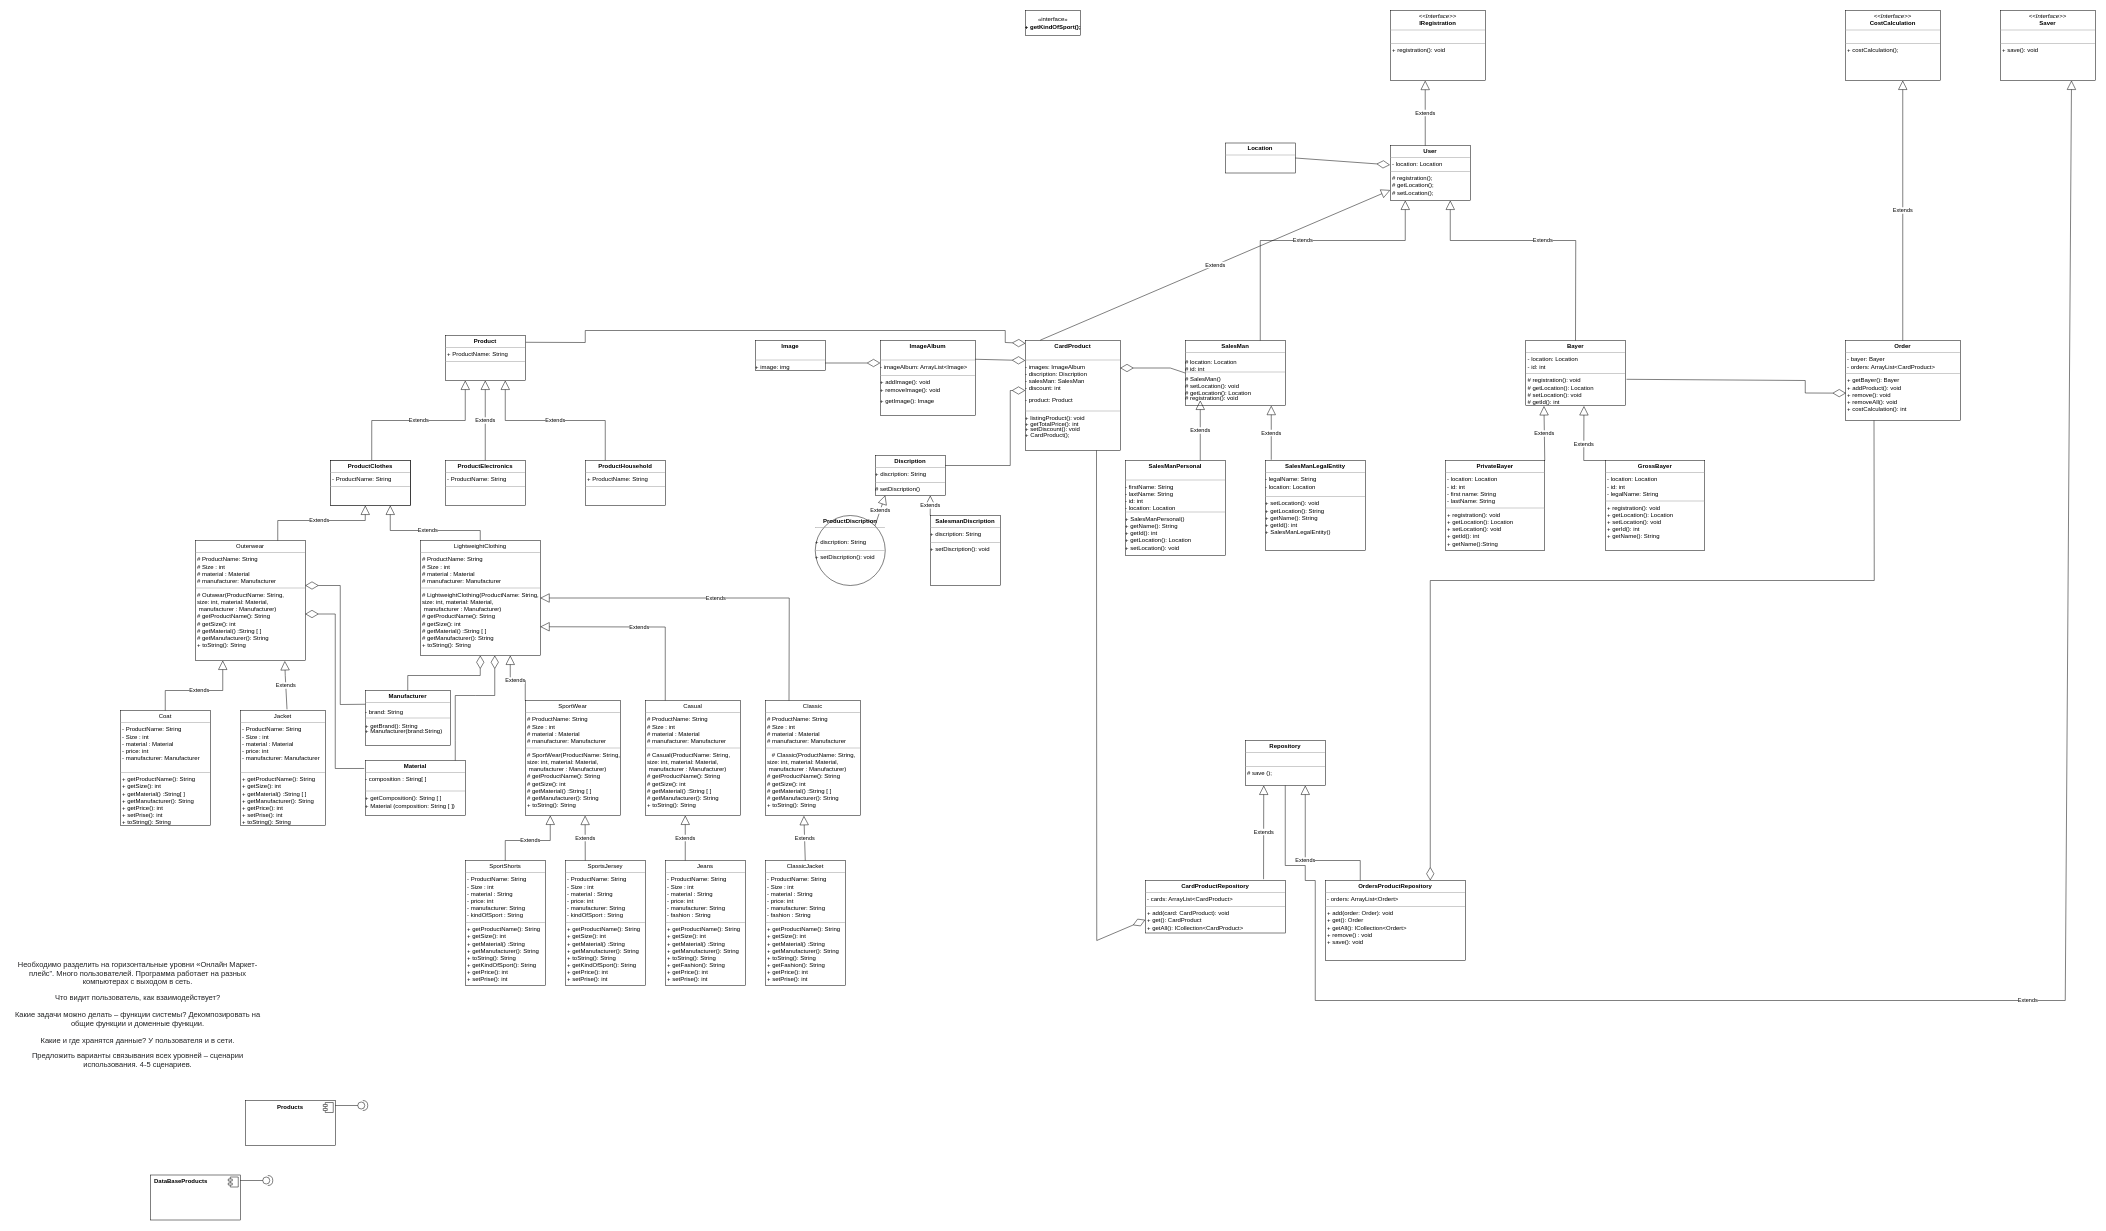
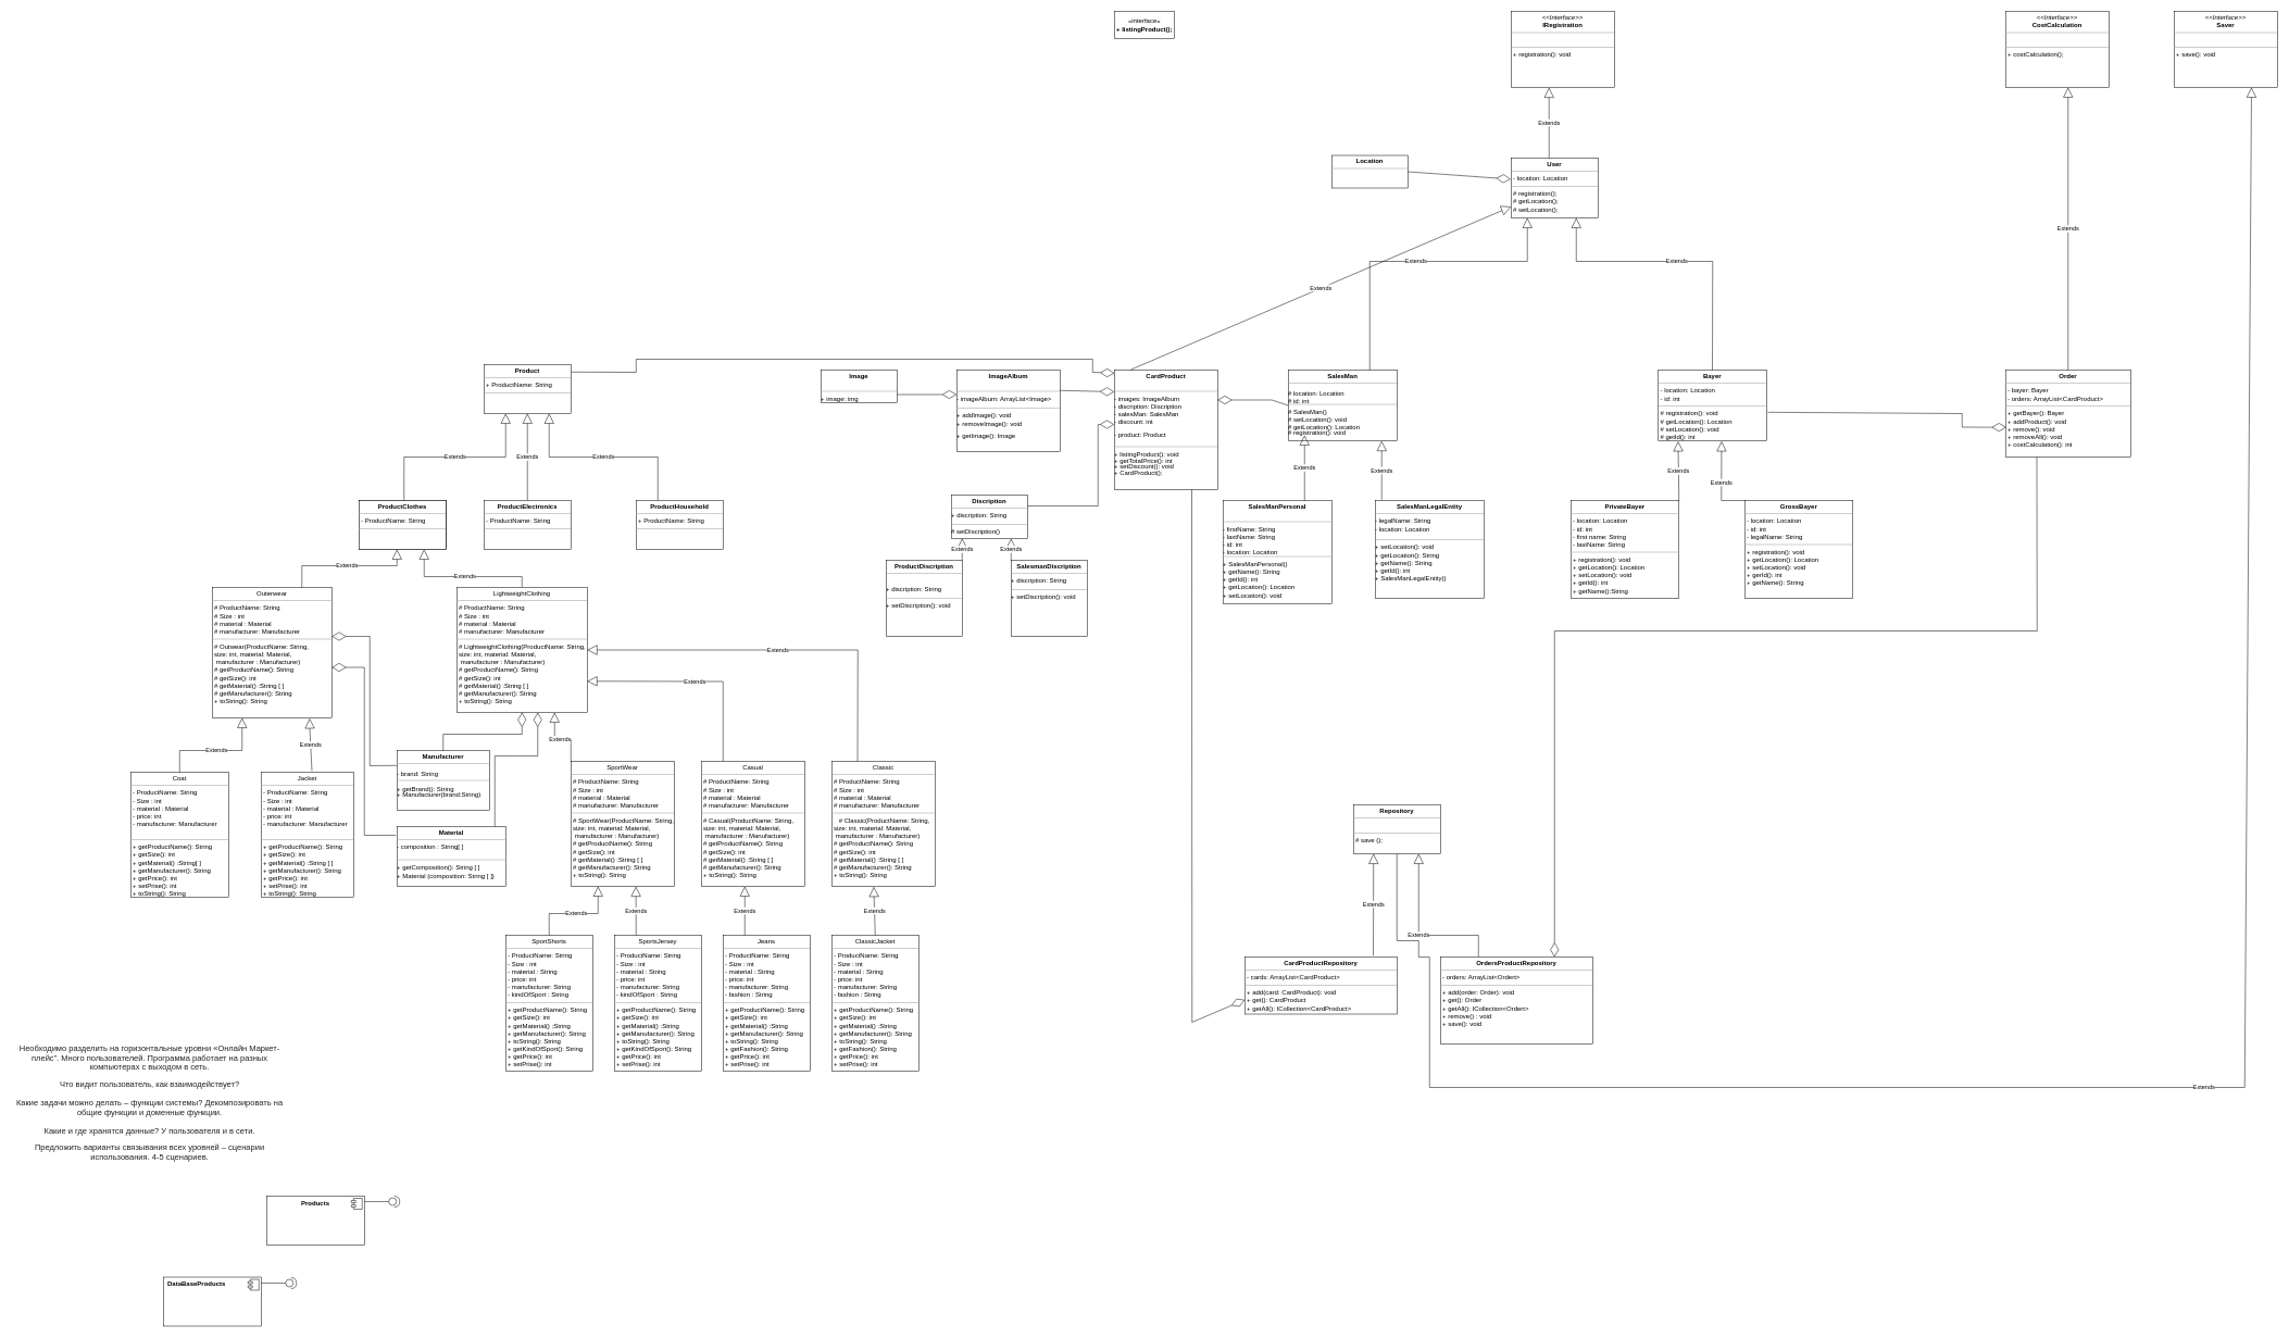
- <mxCell id="49" value="«interface»&lt;br&gt;&lt;b&gt;+ getKindOfSport();&lt;/b&gt;" style="html=1;" vertex="1" parent="1"><mxGeometry x="2050" y="20" width="110" height="50" as="geometry" /></mxCell>
+ <mxCell id="49" value="«interface»&lt;br&gt;&lt;b&gt;+ listingProduct();&lt;/b&gt;" style="html=1;" vertex="1" parent="1"><mxGeometry x="2050" y="20" width="110" height="50" as="geometry" /></mxCell>
- <mxCell id="62" value="&lt;p style=&quot;margin:0px;margin-top:4px;text-align:center;&quot;&gt;&lt;b&gt;ProductDiscription&lt;/b&gt;&lt;/p&gt;&lt;hr size=&quot;1&quot;&gt;&lt;br&gt;+ discription: String&lt;br&gt;&lt;div style=&quot;height:2px;&quot;&gt;&lt;/div&gt;&lt;div style=&quot;height:2px;&quot;&gt;&lt;br&gt;&lt;/div&gt;&lt;hr size=&quot;1&quot;&gt;&lt;div style=&quot;height:2px;&quot;&gt;+ setDiscription(): void&lt;/div&gt;" style="ellipse;verticalAlign=top;align=left;overflow=fill;fontSize=12;fontFamily=Helvetica;html=1;" vertex="1" parent="1"><mxGeometry x="1630" y="1030" width="140" height="140" as="geometry" /></mxCell>
+ <mxCell id="62" value="&lt;p style=&quot;margin:0px;margin-top:4px;text-align:center;&quot;&gt;&lt;b&gt;ProductDiscription&lt;/b&gt;&lt;/p&gt;&lt;hr size=&quot;1&quot;&gt;&lt;br&gt;+ discription: String&lt;br&gt;&lt;div style=&quot;height:2px;&quot;&gt;&lt;/div&gt;&lt;div style=&quot;height:2px;&quot;&gt;&lt;br&gt;&lt;/div&gt;&lt;hr size=&quot;1&quot;&gt;&lt;div style=&quot;height:2px;&quot;&gt;+ setDiscription(): void&lt;/div&gt;" style="verticalAlign=top;align=left;overflow=fill;fontSize=12;fontFamily=Helvetica;html=1;" vertex="1" parent="1"><mxGeometry x="1630" y="1030" width="140" height="140" as="geometry" /></mxCell>
